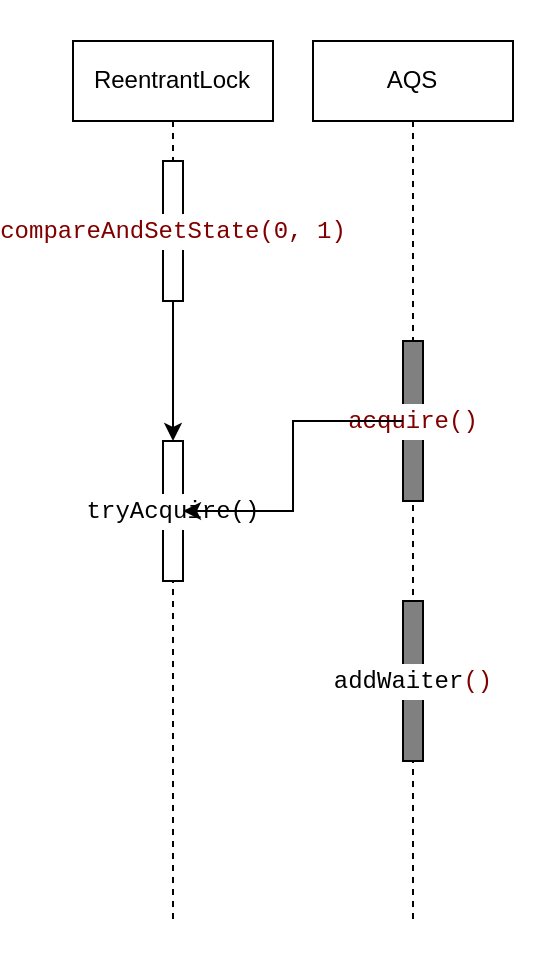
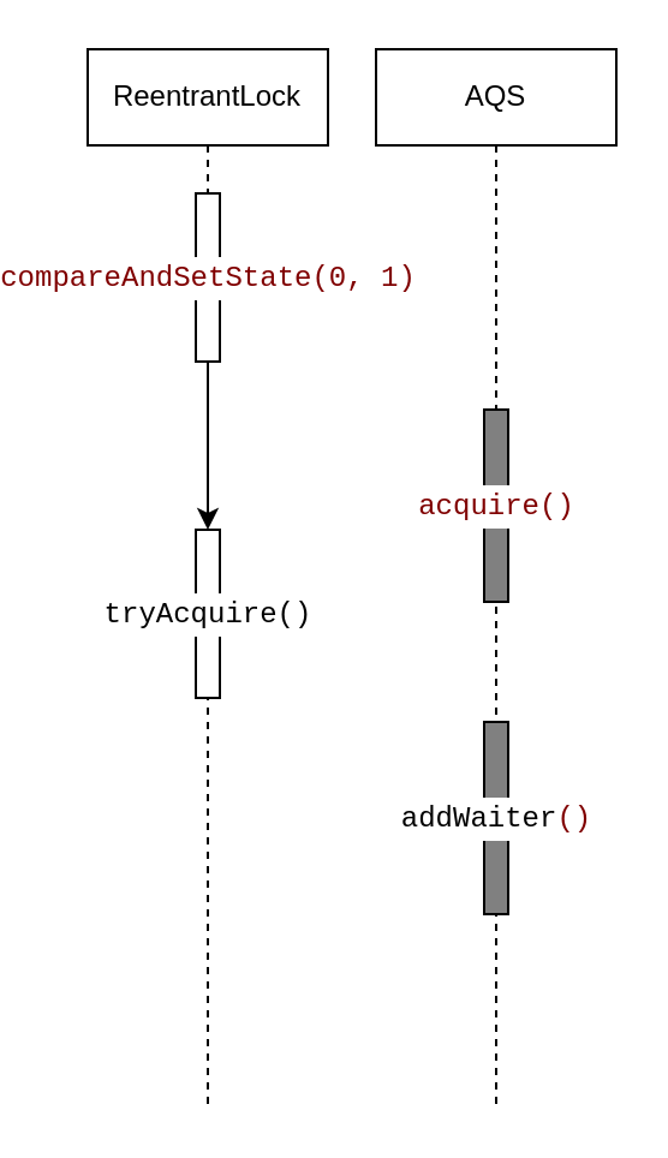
- <mxCell id="9" value="" style="edgeStyle=orthogonalEdgeStyle;rounded=0;orthogonalLoop=1;jettySize=auto;html=1;" edge="1" parent="1" source="3" target="7"><mxGeometry relative="1" as="geometry" /></mxCell>
